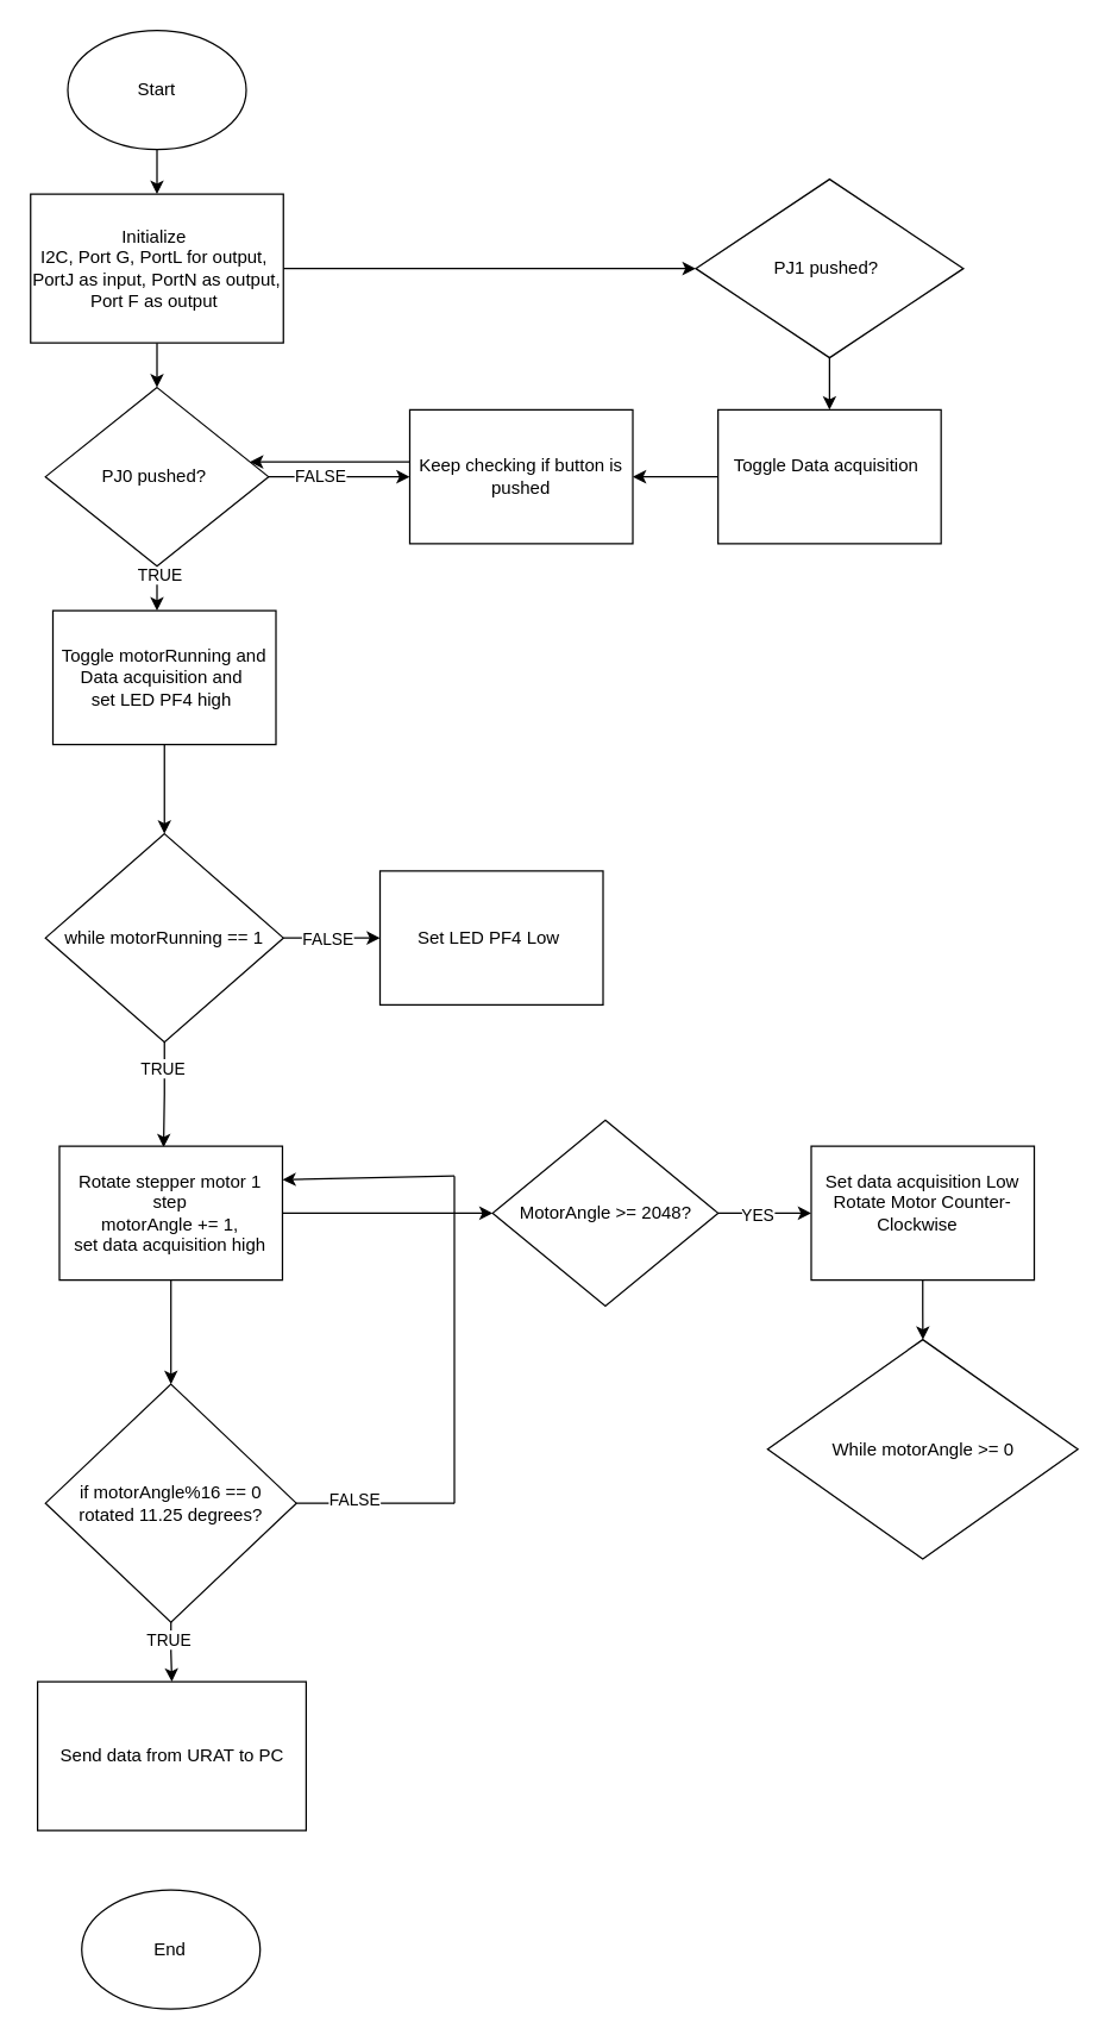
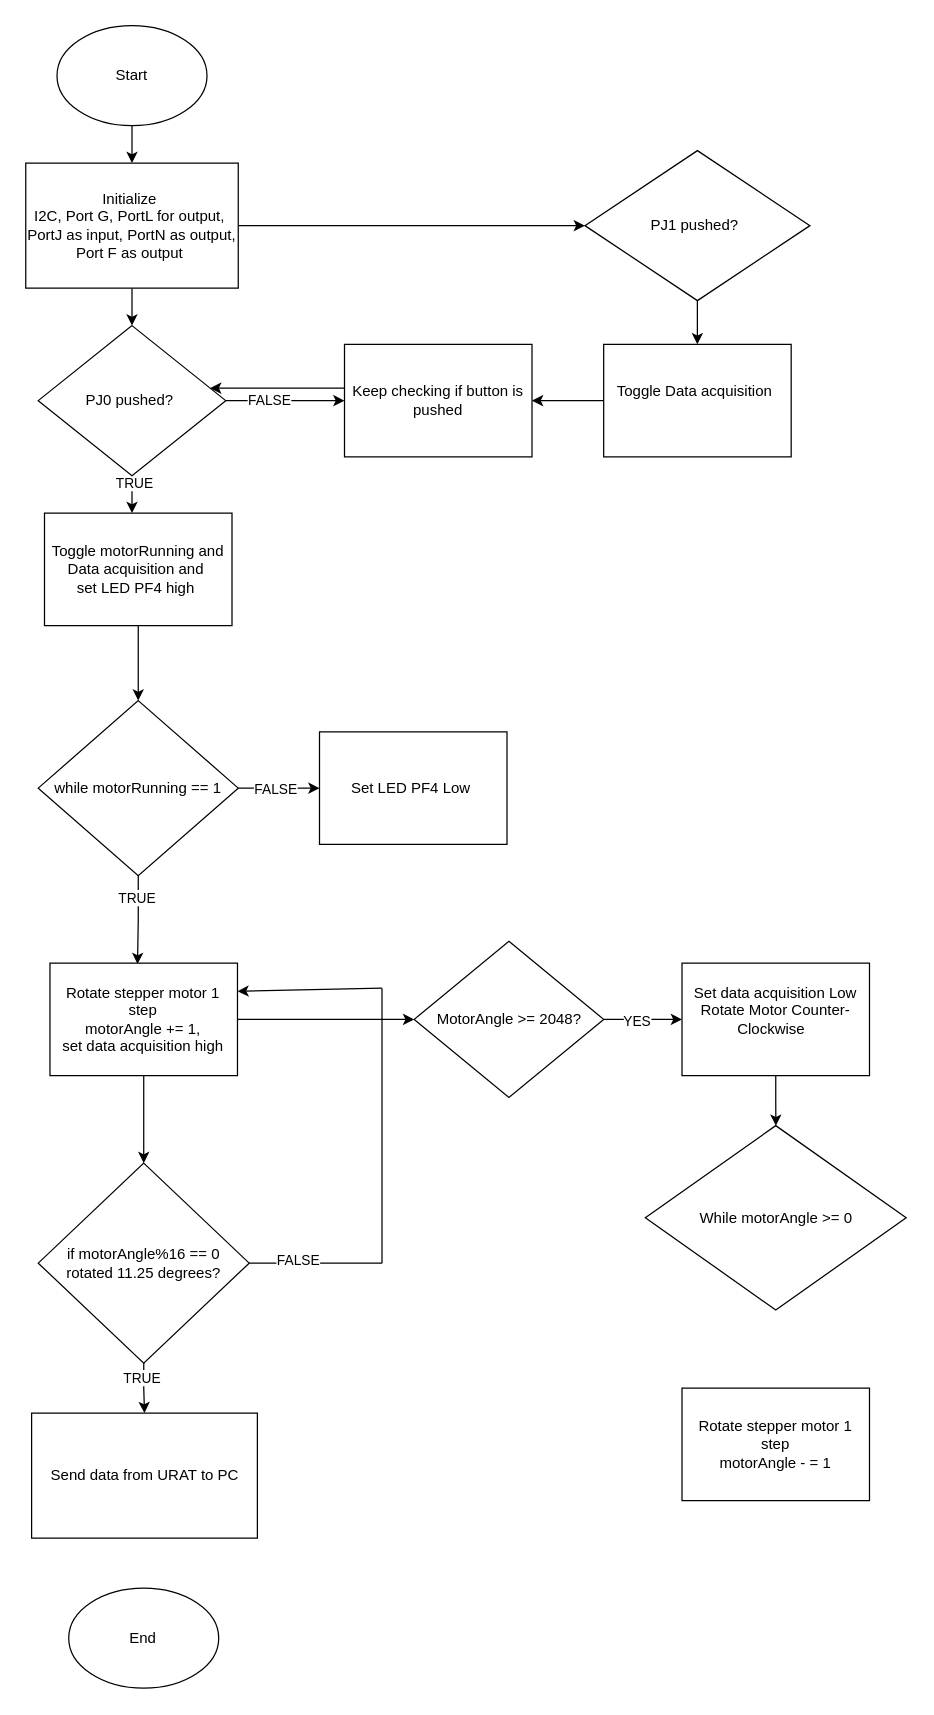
+ <mxCell id="43" value="&lt;div&gt;Rotate stepper motor 1 step&lt;br&gt;motorAngle - = 1&lt;/div&gt;" style="whiteSpace=wrap;html=1;" vertex="1" parent="1"><mxGeometry x="545" y="1110" width="150" height="90" as="geometry" /></mxCell>
